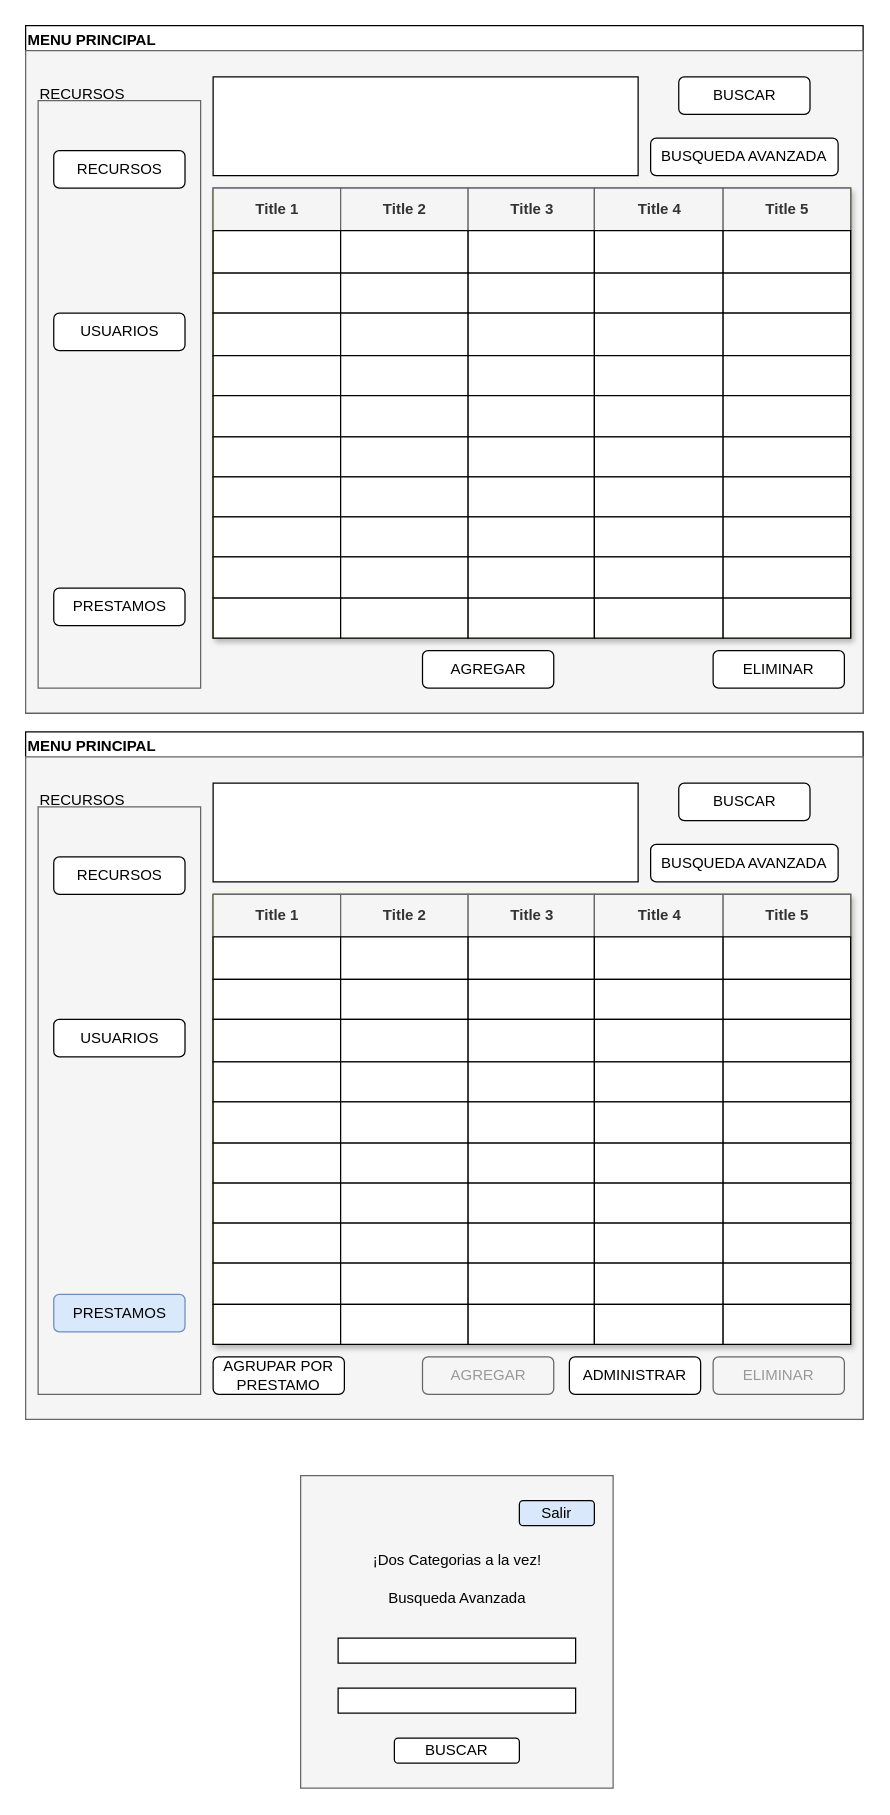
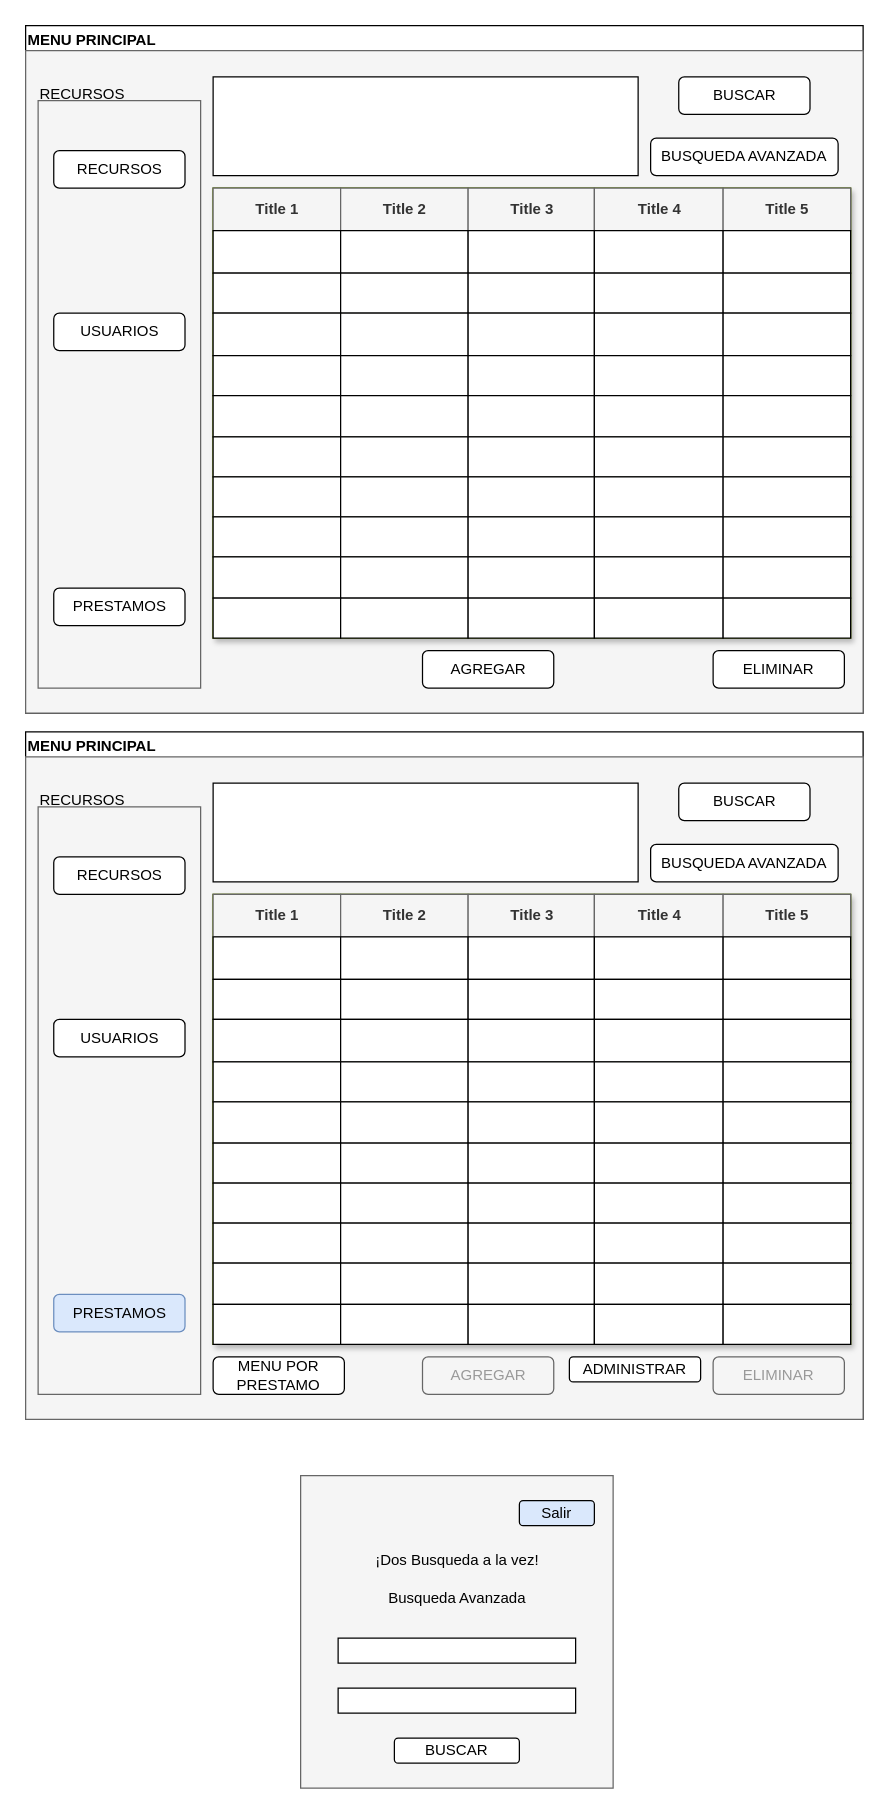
- <mxCell id="32" value="AGRUPAR POR PRESTAMO" style="rounded=1;whiteSpace=wrap;html=1;" parent="21" vertex="1"><mxGeometry x="150" y="500" width="105" height="30" as="geometry" /></mxCell>
+ <mxCell id="32" value="MENU POR PRESTAMO" style="rounded=1;whiteSpace=wrap;html=1;" parent="21" vertex="1"><mxGeometry x="150" y="500" width="105" height="30" as="geometry" /></mxCell>
- <mxCell id="34" value="ADMINISTRAR" style="rounded=1;whiteSpace=wrap;html=1;" parent="1" vertex="1"><mxGeometry x="455" y="1085" width="105" height="30" as="geometry" /></mxCell>
+ <mxCell id="34" value="ADMINISTRAR" style="rounded=1;whiteSpace=wrap;html=1;" parent="1" vertex="1"><mxGeometry x="455" y="1085" width="105" height="20" as="geometry" /></mxCell>
- <mxCell id="16" value="¡Dos Categorias a la vez!" style="text;html=1;strokeColor=none;fillColor=none;align=center;verticalAlign=middle;whiteSpace=wrap;rounded=0;" parent="1" vertex="1"><mxGeometry x="287.5" y="1233" width="155" height="30" as="geometry" /></mxCell>
+ <mxCell id="16" value="¡Dos Busqueda a la vez!" style="text;html=1;strokeColor=none;fillColor=none;align=center;verticalAlign=middle;whiteSpace=wrap;rounded=0;" parent="1" vertex="1"><mxGeometry x="287.5" y="1233" width="155" height="30" as="geometry" /></mxCell>
